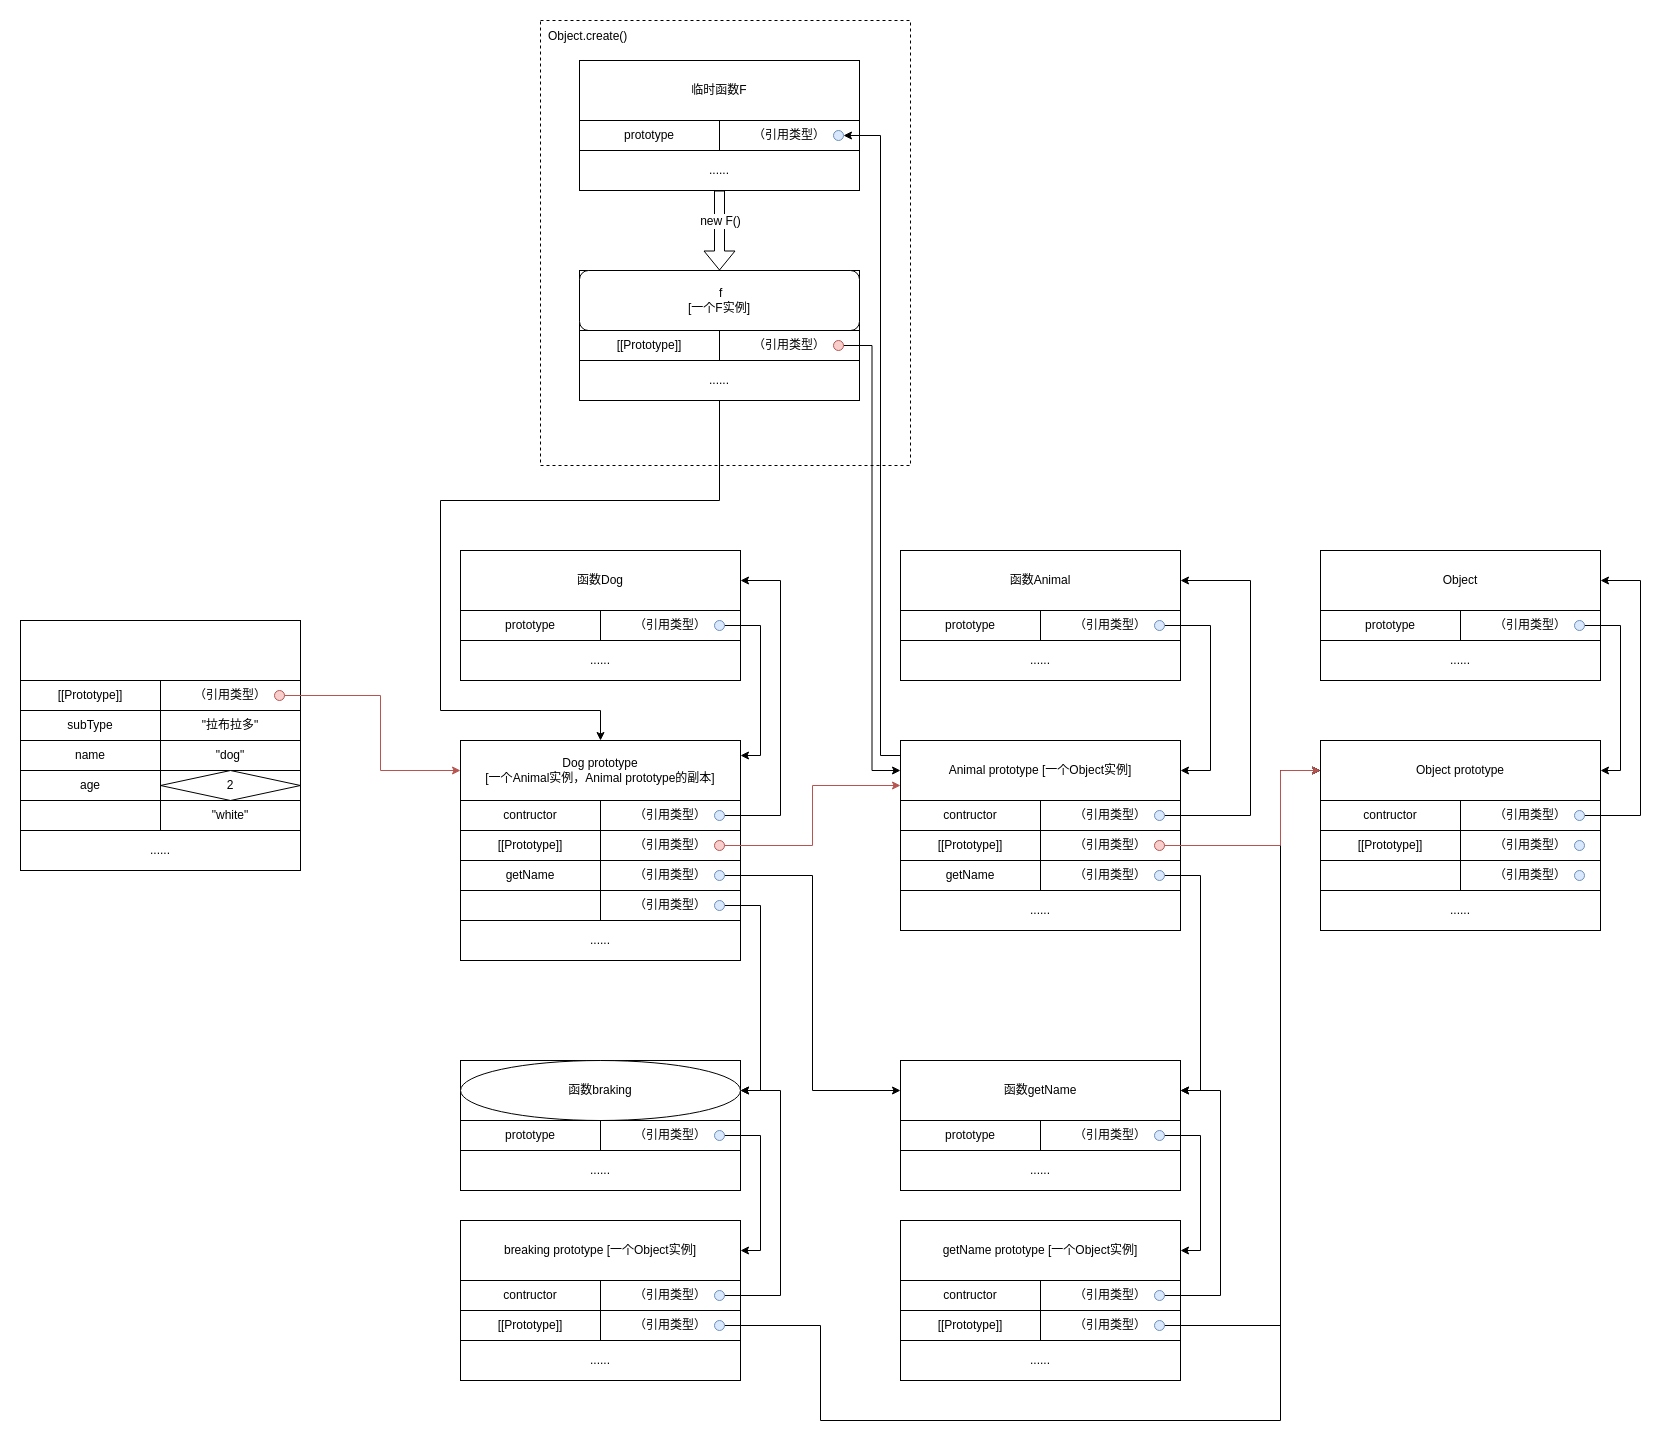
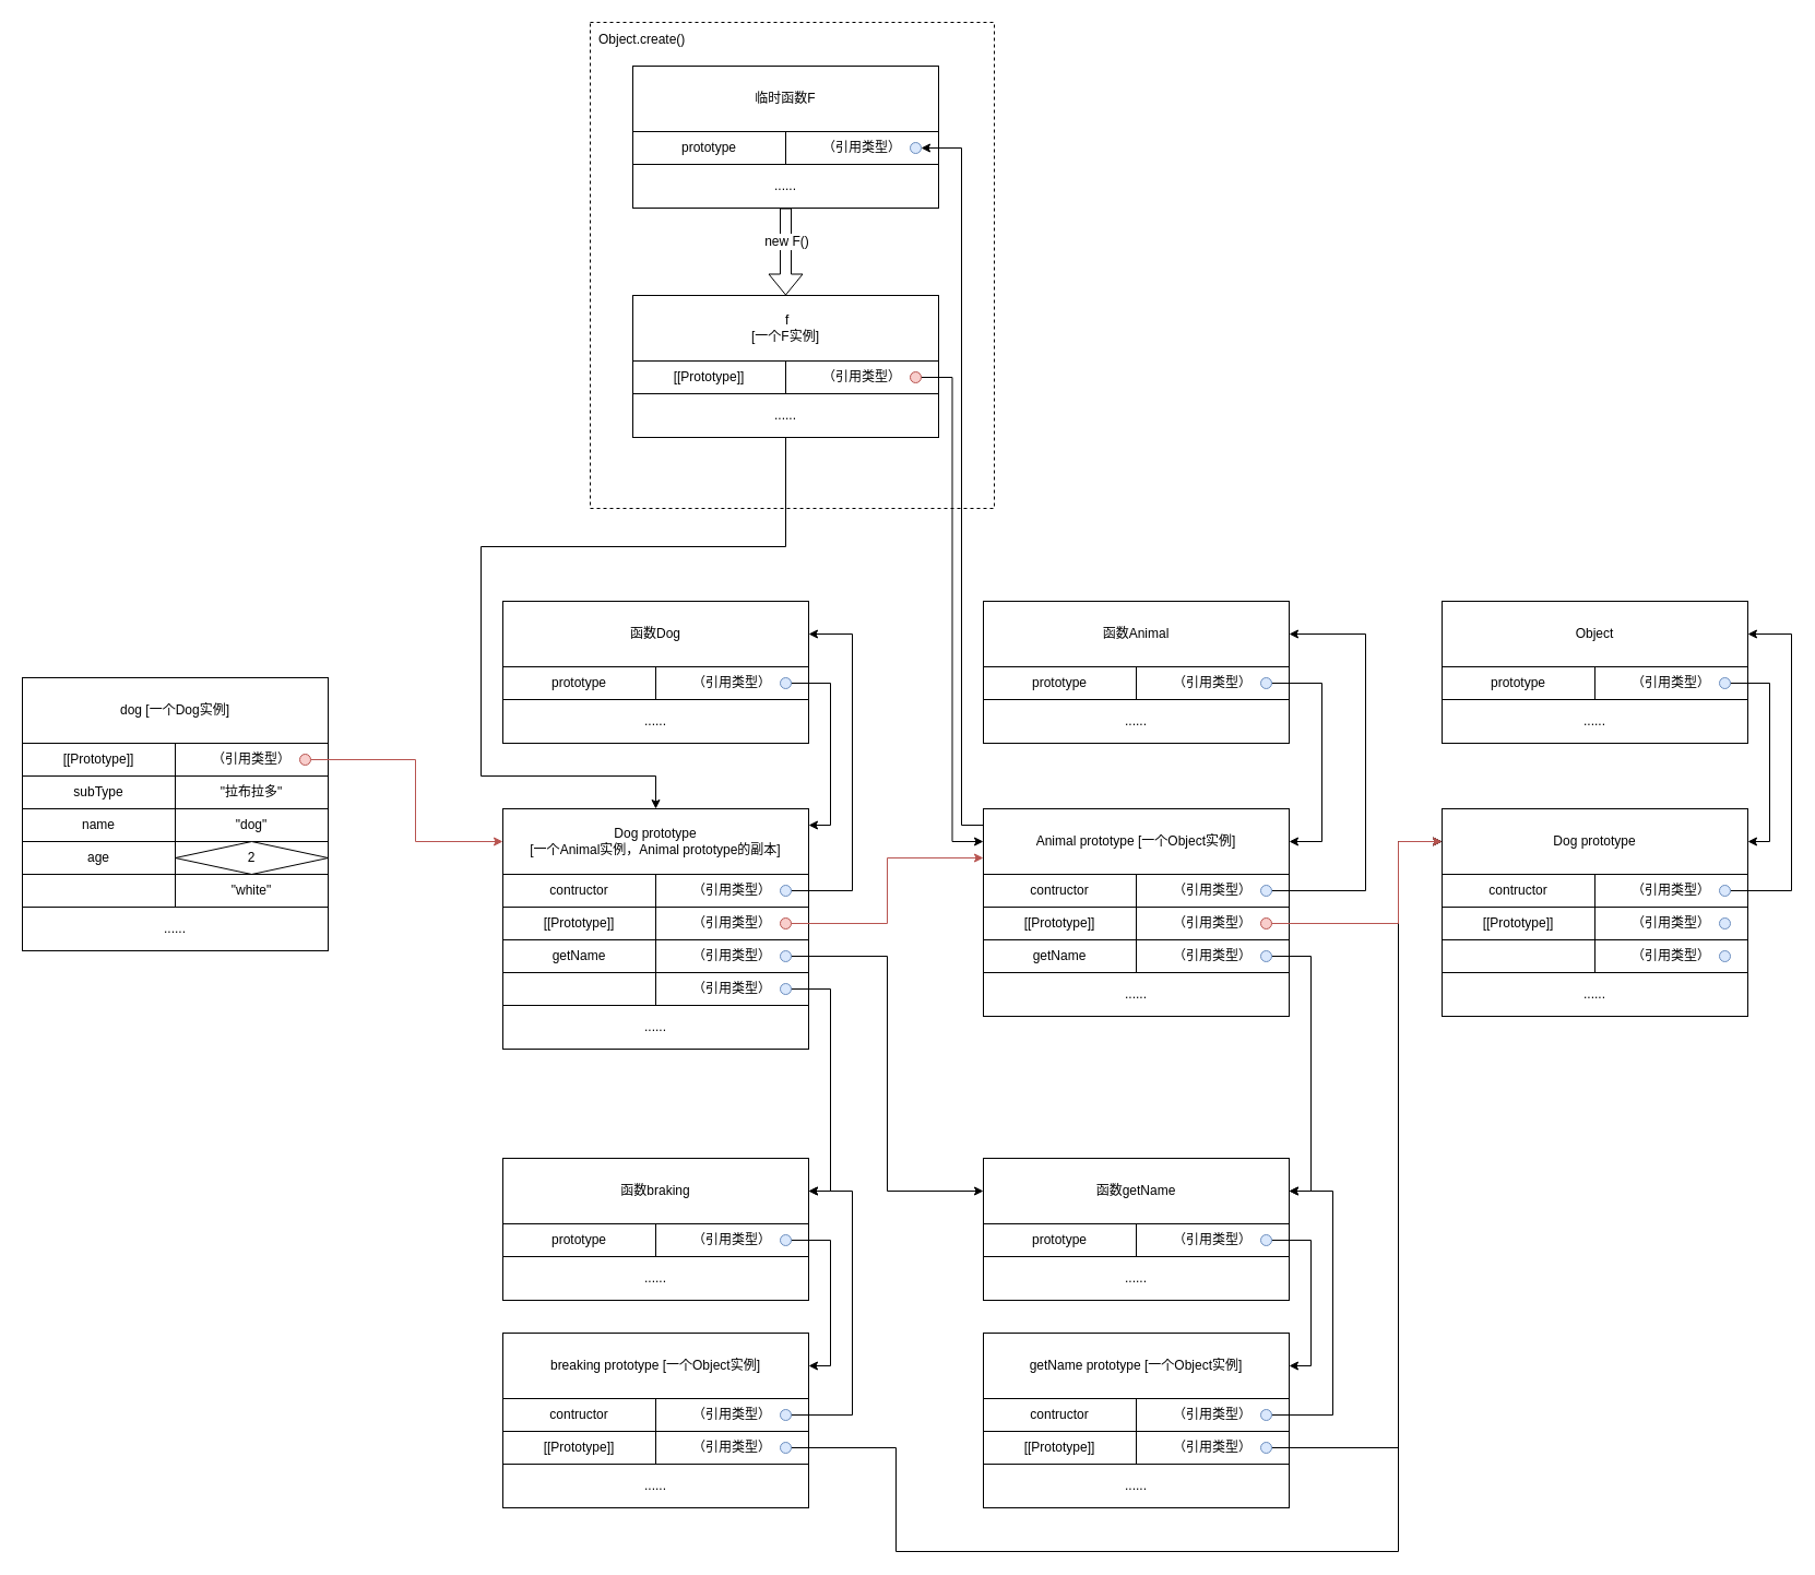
- <mxCell id="129" value="&lt;span&gt;&amp;nbsp;f&lt;br&gt;[一个&lt;/span&gt;F&lt;span&gt;实例]&lt;/span&gt;" style="whiteSpace=wrap;html=1;rounded=1;" vertex="1" parent="1"><mxGeometry x="579" y="270" width="280" height="60" as="geometry" /></mxCell>
+ <mxCell id="129" value="&lt;span&gt;&amp;nbsp;f&lt;br&gt;[一个&lt;/span&gt;F&lt;span&gt;实例]&lt;/span&gt;" style="rounded=0;whiteSpace=wrap;html=1;" vertex="1" parent="1"><mxGeometry x="579" y="270" width="280" height="60" as="geometry" /></mxCell>
+ <mxCell id="50" value="dog [一个Dog实例]" style="rounded=0;whiteSpace=wrap;html=1;" parent="1" vertex="1"><mxGeometry x="20" y="620" width="280" height="60" as="geometry" /></mxCell>
- <mxCell id="103" value="&lt;span&gt;Object prototype&lt;/span&gt;" style="rounded=0;whiteSpace=wrap;html=1;" parent="1" vertex="1"><mxGeometry x="1320" y="740" width="280" height="60" as="geometry" /></mxCell>
+ <mxCell id="103" value="&lt;span&gt;Dog prototype&lt;/span&gt;" style="rounded=0;whiteSpace=wrap;html=1;" parent="1" vertex="1"><mxGeometry x="1320" y="740" width="280" height="60" as="geometry" /></mxCell>
- <mxCell id="67" value="函数braking" style="ellipse;whiteSpace=wrap;html=1;" parent="1" vertex="1"><mxGeometry x="460" y="1060" width="280" height="60" as="geometry" /></mxCell>
+ <mxCell id="67" value="函数braking" style="rounded=0;whiteSpace=wrap;html=1;" parent="1" vertex="1"><mxGeometry x="460" y="1060" width="280" height="60" as="geometry" /></mxCell>
